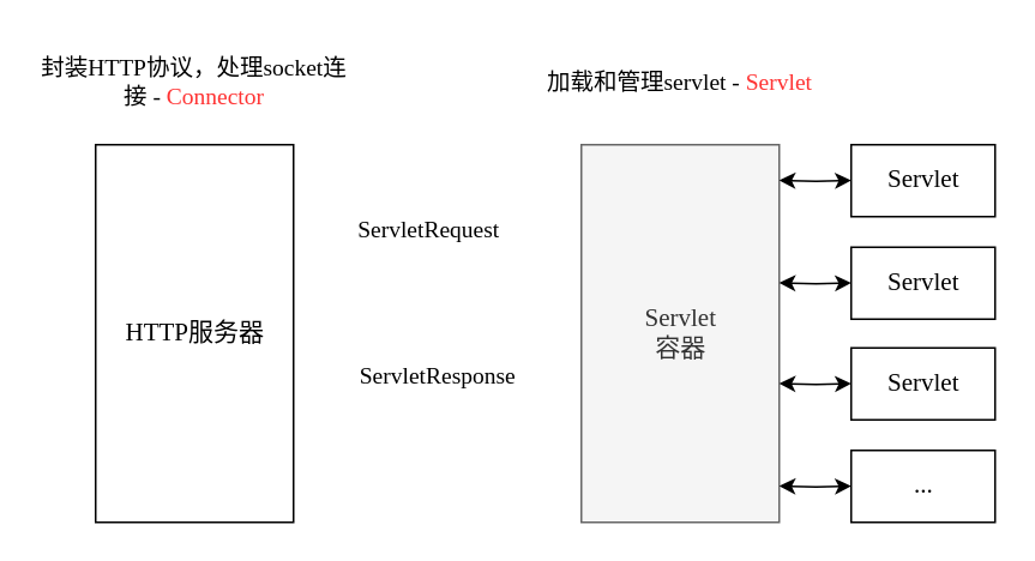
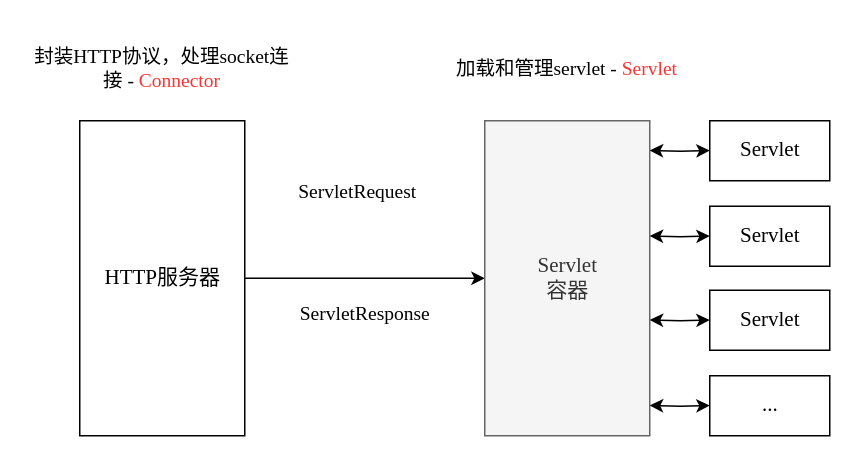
+ <mxCell id="2" style="edgeStyle=orthogonalEdgeStyle;rounded=0;orthogonalLoop=1;jettySize=auto;html=1;exitX=1;exitY=0.5;exitDx=0;exitDy=0;entryX=0;entryY=0.5;entryDx=0;entryDy=0;" edge="1" parent="1" source="3" target="4"><mxGeometry relative="1" as="geometry" /></mxCell>
